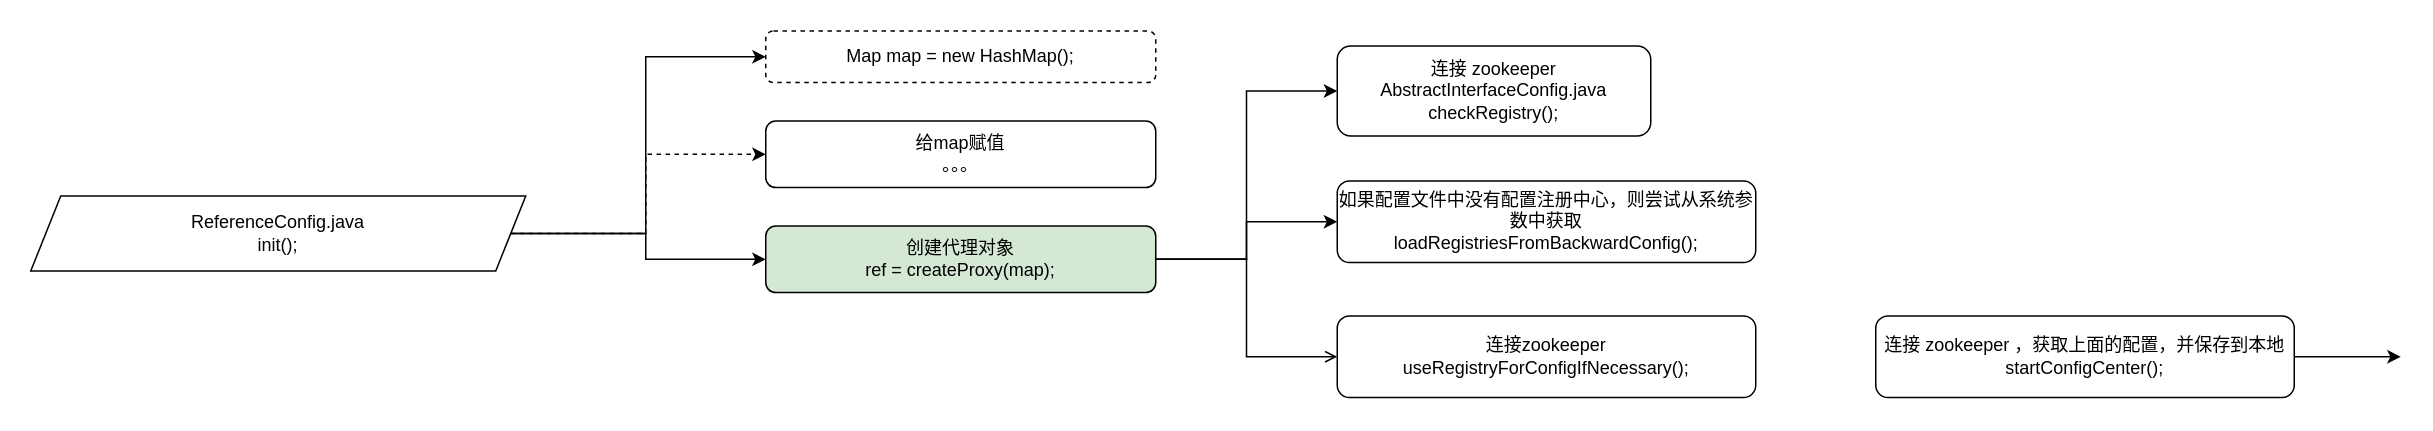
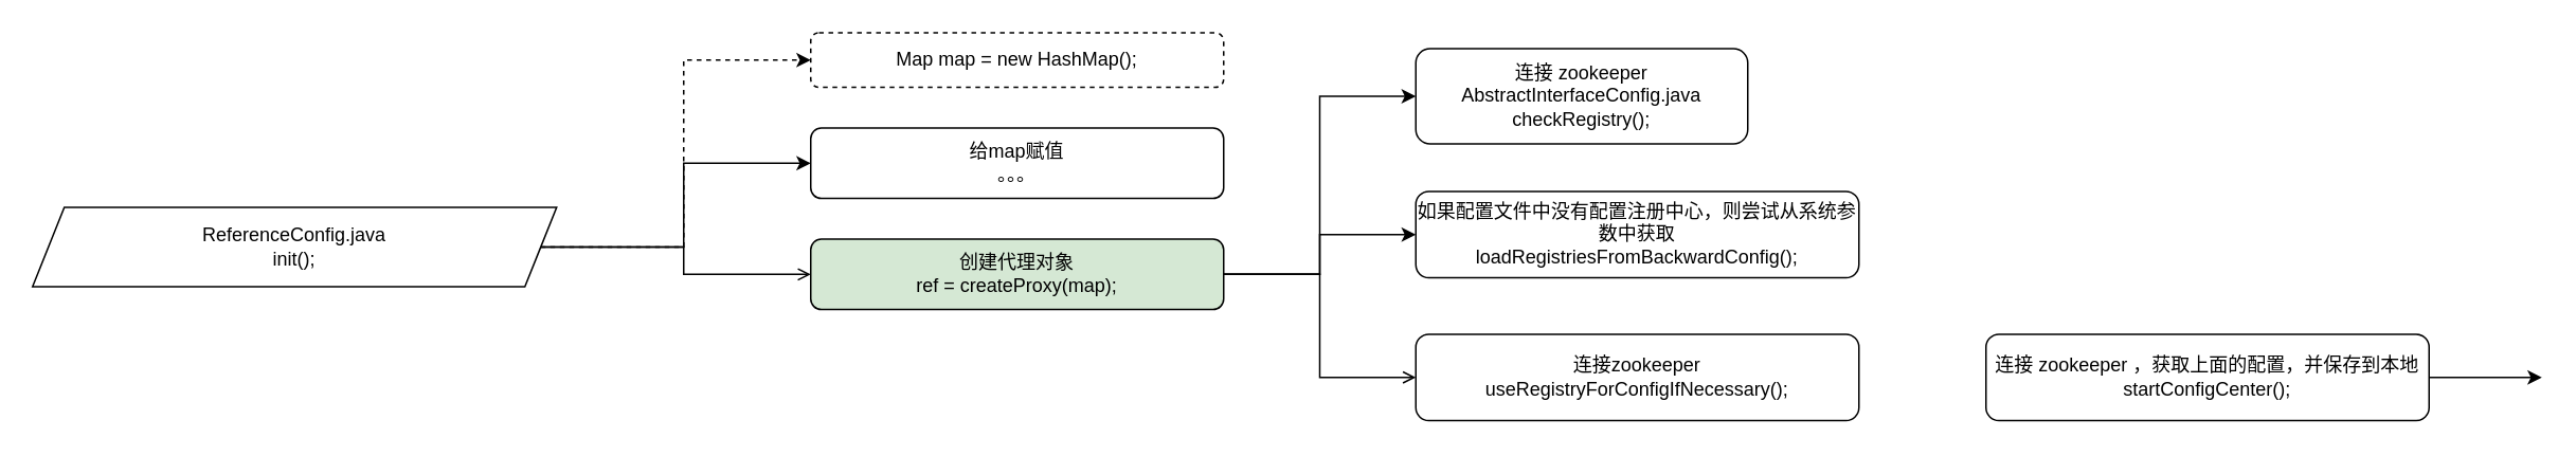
- <mxCell id="2" style="edgeStyle=orthogonalEdgeStyle;rounded=0;orthogonalLoop=1;jettySize=auto;html=1;exitX=1;exitY=0.5;exitDx=0;exitDy=0;entryX=0;entryY=0.5;entryDx=0;entryDy=0;" edge="1" parent="1" source="5" target="6"><mxGeometry relative="1" as="geometry" /></mxCell>
+ <mxCell id="2" style="edgeStyle=orthogonalEdgeStyle;rounded=0;orthogonalLoop=1;jettySize=auto;html=1;exitX=1;exitY=0.5;exitDx=0;exitDy=0;entryX=0;entryY=0.5;entryDx=0;entryDy=0;dashed=1;" edge="1" parent="1" source="5" target="6"><mxGeometry relative="1" as="geometry" /></mxCell>
- <mxCell id="3" style="edgeStyle=orthogonalEdgeStyle;rounded=0;orthogonalLoop=1;jettySize=auto;html=1;exitX=1;exitY=0.5;exitDx=0;exitDy=0;entryX=0;entryY=0.5;entryDx=0;entryDy=0;dashed=1;" edge="1" parent="1" source="5" target="7"><mxGeometry relative="1" as="geometry" /></mxCell>
+ <mxCell id="3" style="edgeStyle=orthogonalEdgeStyle;rounded=0;orthogonalLoop=1;jettySize=auto;html=1;exitX=1;exitY=0.5;exitDx=0;exitDy=0;entryX=0;entryY=0.5;entryDx=0;entryDy=0;" edge="1" parent="1" source="5" target="7"><mxGeometry relative="1" as="geometry" /></mxCell>
- <mxCell id="4" style="edgeStyle=orthogonalEdgeStyle;rounded=0;orthogonalLoop=1;jettySize=auto;html=1;exitX=1;exitY=0.5;exitDx=0;exitDy=0;" edge="1" parent="1" source="5" target="11"><mxGeometry relative="1" as="geometry" /></mxCell>
+ <mxCell id="4" style="edgeStyle=orthogonalEdgeStyle;rounded=0;orthogonalLoop=1;jettySize=auto;html=1;exitX=1;exitY=0.5;exitDx=0;exitDy=0;endArrow=open;" edge="1" parent="1" source="5" target="11"><mxGeometry relative="1" as="geometry" /></mxCell>
